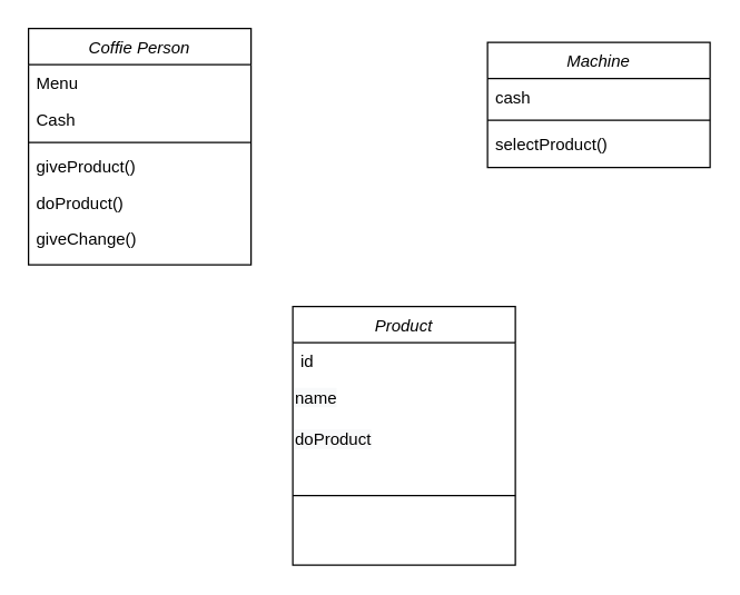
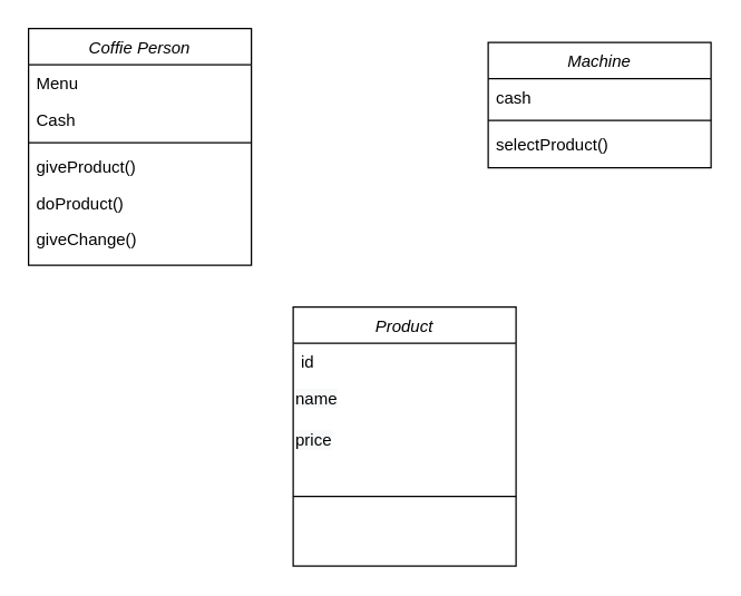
- <mxCell id="16" value="&lt;span style=&quot;color: rgb(0 , 0 , 0) ; font-family: &amp;#34;helvetica&amp;#34; ; font-size: 12px ; font-style: normal ; font-weight: 400 ; letter-spacing: normal ; text-align: left ; text-indent: 0px ; text-transform: none ; word-spacing: 0px ; background-color: rgb(248 , 249 , 250) ; display: inline ; float: none&quot;&gt;doProduct&lt;/span&gt;" style="text;whiteSpace=wrap;html=1;" vertex="1" parent="13"><mxGeometry y="82" width="160" height="30" as="geometry" /></mxCell>
+ <mxCell id="16" value="&lt;span style=&quot;color: rgb(0 , 0 , 0) ; font-family: &amp;#34;helvetica&amp;#34; ; font-size: 12px ; font-style: normal ; font-weight: 400 ; letter-spacing: normal ; text-align: left ; text-indent: 0px ; text-transform: none ; word-spacing: 0px ; background-color: rgb(248 , 249 , 250) ; display: inline ; float: none&quot;&gt;price&lt;/span&gt;" style="text;whiteSpace=wrap;html=1;" vertex="1" parent="13"><mxGeometry y="82" width="160" height="30" as="geometry" /></mxCell>
